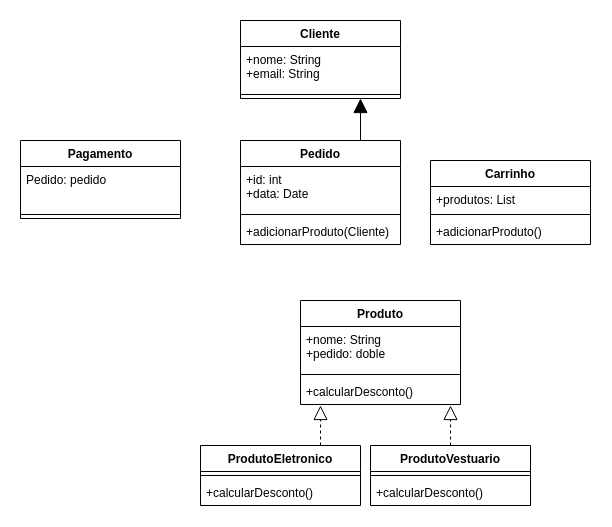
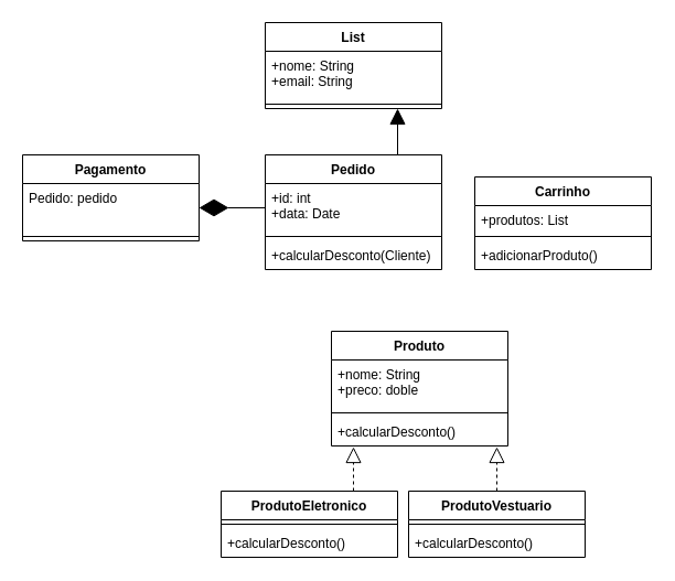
- <mxCell id="22" value="Cliente" style="swimlane;fontStyle=1;align=center;verticalAlign=top;childLayout=stackLayout;horizontal=1;startSize=26;horizontalStack=0;resizeParent=1;resizeParentMax=0;resizeLast=0;collapsible=1;marginBottom=0;whiteSpace=wrap;html=1;" vertex="1" parent="1"><mxGeometry x="240" y="20" width="160" height="78" as="geometry" /></mxCell>
+ <mxCell id="22" value="List" style="swimlane;fontStyle=1;align=center;verticalAlign=top;childLayout=stackLayout;horizontal=1;startSize=26;horizontalStack=0;resizeParent=1;resizeParentMax=0;resizeLast=0;collapsible=1;marginBottom=0;whiteSpace=wrap;html=1;" vertex="1" parent="1"><mxGeometry x="240" y="20" width="160" height="78" as="geometry" /></mxCell>
+ <mxCell id="29" value="" style="endArrow=diamondThin;endFill=1;endSize=24;html=1;rounded=0;exitX=0;exitY=0.5;exitDx=0;exitDy=0;entryX=1;entryY=0.5;entryDx=0;entryDy=0;" edge="1" parent="1" source="19" target="27"><mxGeometry width="160" relative="1" as="geometry"><mxPoint x="390" y="330" as="sourcePoint" /><mxPoint x="550" y="330" as="targetPoint" /></mxGeometry></mxCell>
- <mxCell id="21" value="+adicionarProduto(Cliente)" style="text;strokeColor=none;fillColor=none;align=left;verticalAlign=top;spacingLeft=4;spacingRight=4;overflow=hidden;rotatable=0;points=[[0,0.5],[1,0.5]];portConstraint=eastwest;whiteSpace=wrap;html=1;" vertex="1" parent="18"><mxGeometry y="78" width="160" height="26" as="geometry" /></mxCell>
+ <mxCell id="21" value="+calcularDesconto(Cliente)" style="text;strokeColor=none;fillColor=none;align=left;verticalAlign=top;spacingLeft=4;spacingRight=4;overflow=hidden;rotatable=0;points=[[0,0.5],[1,0.5]];portConstraint=eastwest;whiteSpace=wrap;html=1;" vertex="1" parent="18"><mxGeometry y="78" width="160" height="26" as="geometry" /></mxCell>
- <mxCell id="3" value="+nome: String&lt;div&gt;+pedido: doble&lt;/div&gt;" style="text;strokeColor=none;fillColor=none;align=left;verticalAlign=top;spacingLeft=4;spacingRight=4;overflow=hidden;rotatable=0;points=[[0,0.5],[1,0.5]];portConstraint=eastwest;whiteSpace=wrap;html=1;" vertex="1" parent="2"><mxGeometry y="26" width="160" height="44" as="geometry" /></mxCell>
+ <mxCell id="3" value="+nome: String&lt;div&gt;+preco: doble&lt;/div&gt;" style="text;strokeColor=none;fillColor=none;align=left;verticalAlign=top;spacingLeft=4;spacingRight=4;overflow=hidden;rotatable=0;points=[[0,0.5],[1,0.5]];portConstraint=eastwest;whiteSpace=wrap;html=1;" vertex="1" parent="2"><mxGeometry y="26" width="160" height="44" as="geometry" /></mxCell>
